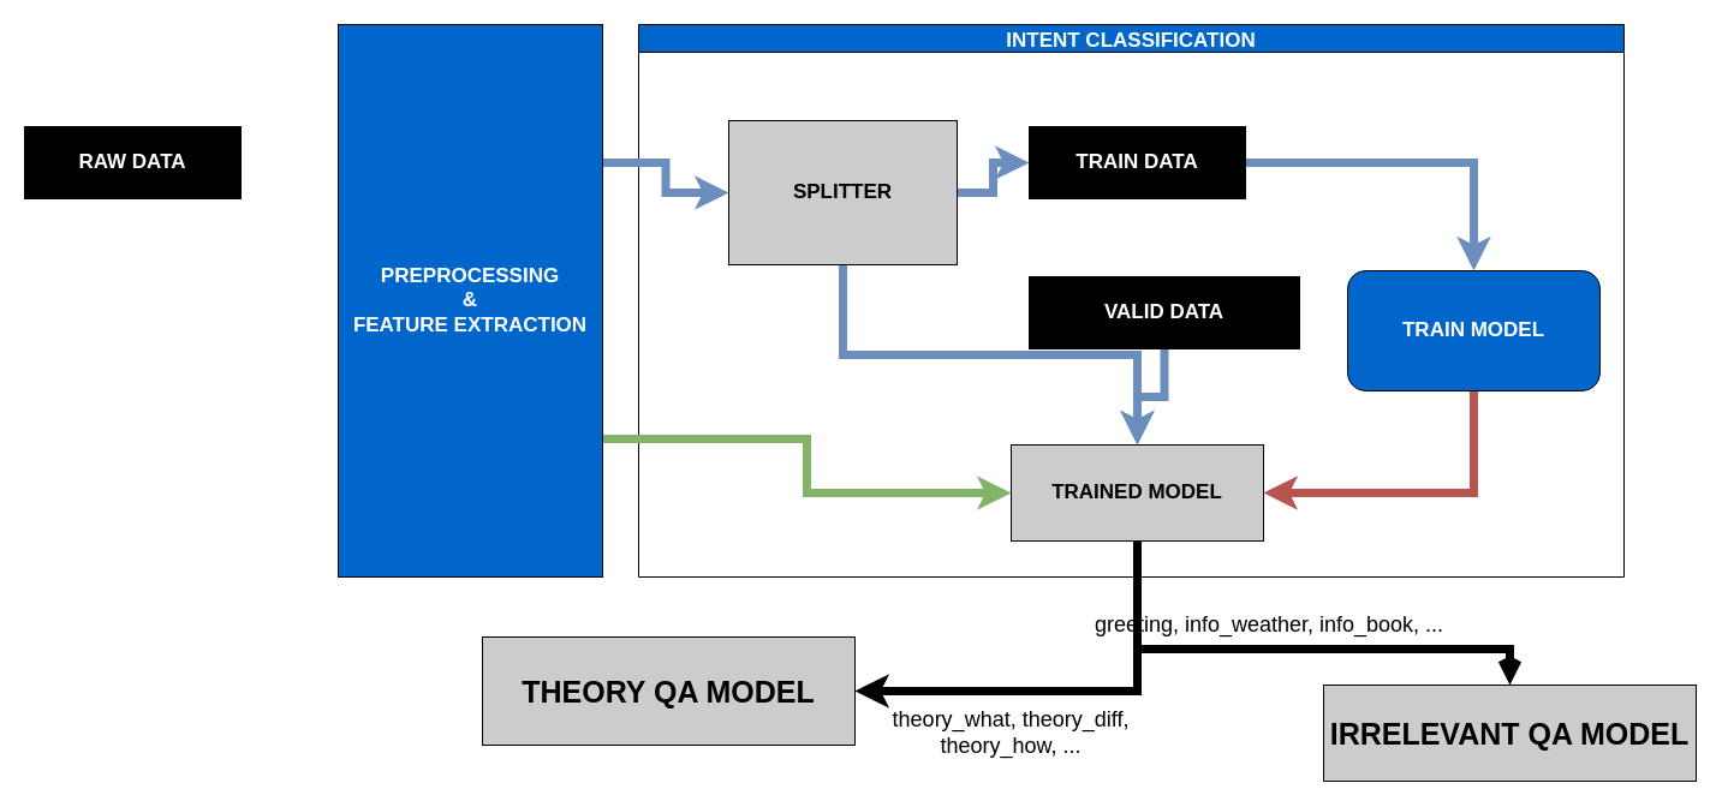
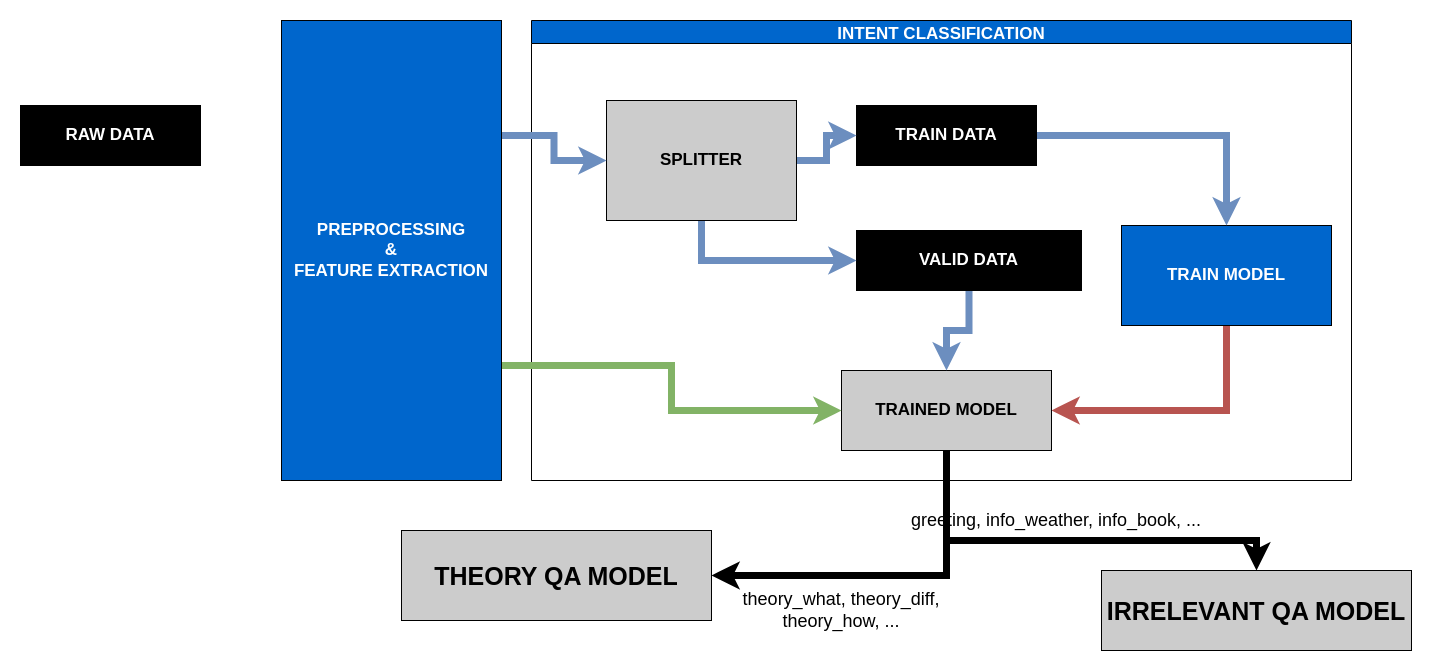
- <mxCell id="5" value="TRAIN MODEL" style="whiteSpace=wrap;html=1;fillColor=#0066CC;fontColor=#FFFFFF;fontStyle=1;fontSize=17;rounded=1;" vertex="1" parent="3"><mxGeometry x="590" y="205" width="210" height="100" as="geometry" /></mxCell>
+ <mxCell id="5" value="TRAIN MODEL" style="rounded=0;whiteSpace=wrap;html=1;fillColor=#0066CC;fontColor=#FFFFFF;fontStyle=1;fontSize=17;" vertex="1" parent="3"><mxGeometry x="590" y="205" width="210" height="100" as="geometry" /></mxCell>
- <mxCell id="12" style="edgeStyle=orthogonalEdgeStyle;rounded=0;orthogonalLoop=1;jettySize=auto;html=1;exitX=0.5;exitY=1;exitDx=0;exitDy=0;fontSize=17;fontColor=#000000;fillColor=#dae8fc;strokeColor=#6c8ebf;strokeWidth=7;" edge="1" parent="3" source="13" target="6"><mxGeometry relative="1" as="geometry" /></mxCell>
+ <mxCell id="12" style="edgeStyle=orthogonalEdgeStyle;rounded=0;orthogonalLoop=1;jettySize=auto;html=1;exitX=0.5;exitY=1;exitDx=0;exitDy=0;entryX=0;entryY=0.5;entryDx=0;entryDy=0;fontSize=17;fontColor=#000000;fillColor=#dae8fc;strokeColor=#6c8ebf;strokeWidth=7;" edge="1" parent="3" source="13" target="10"><mxGeometry relative="1" as="geometry" /></mxCell>
- <mxCell id="19" style="edgeStyle=orthogonalEdgeStyle;rounded=0;orthogonalLoop=1;jettySize=auto;html=1;exitX=0.5;exitY=1;exitDx=0;exitDy=0;entryX=0.5;entryY=0;entryDx=0;entryDy=0;fontSize=17;fontColor=#000000;strokeWidth=7;endArrow=open;" edge="1" parent="1" source="6" target="18"><mxGeometry relative="1" as="geometry"><Array as="points"><mxPoint x="946" y="540" /><mxPoint x="1256" y="540" /></Array></mxGeometry></mxCell>
+ <mxCell id="19" style="edgeStyle=orthogonalEdgeStyle;rounded=0;orthogonalLoop=1;jettySize=auto;html=1;exitX=0.5;exitY=1;exitDx=0;exitDy=0;entryX=0.5;entryY=0;entryDx=0;entryDy=0;fontSize=17;fontColor=#000000;strokeWidth=7;" edge="1" parent="1" source="6" target="18"><mxGeometry relative="1" as="geometry"><Array as="points"><mxPoint x="946" y="540" /><mxPoint x="1256" y="540" /></Array></mxGeometry></mxCell>
